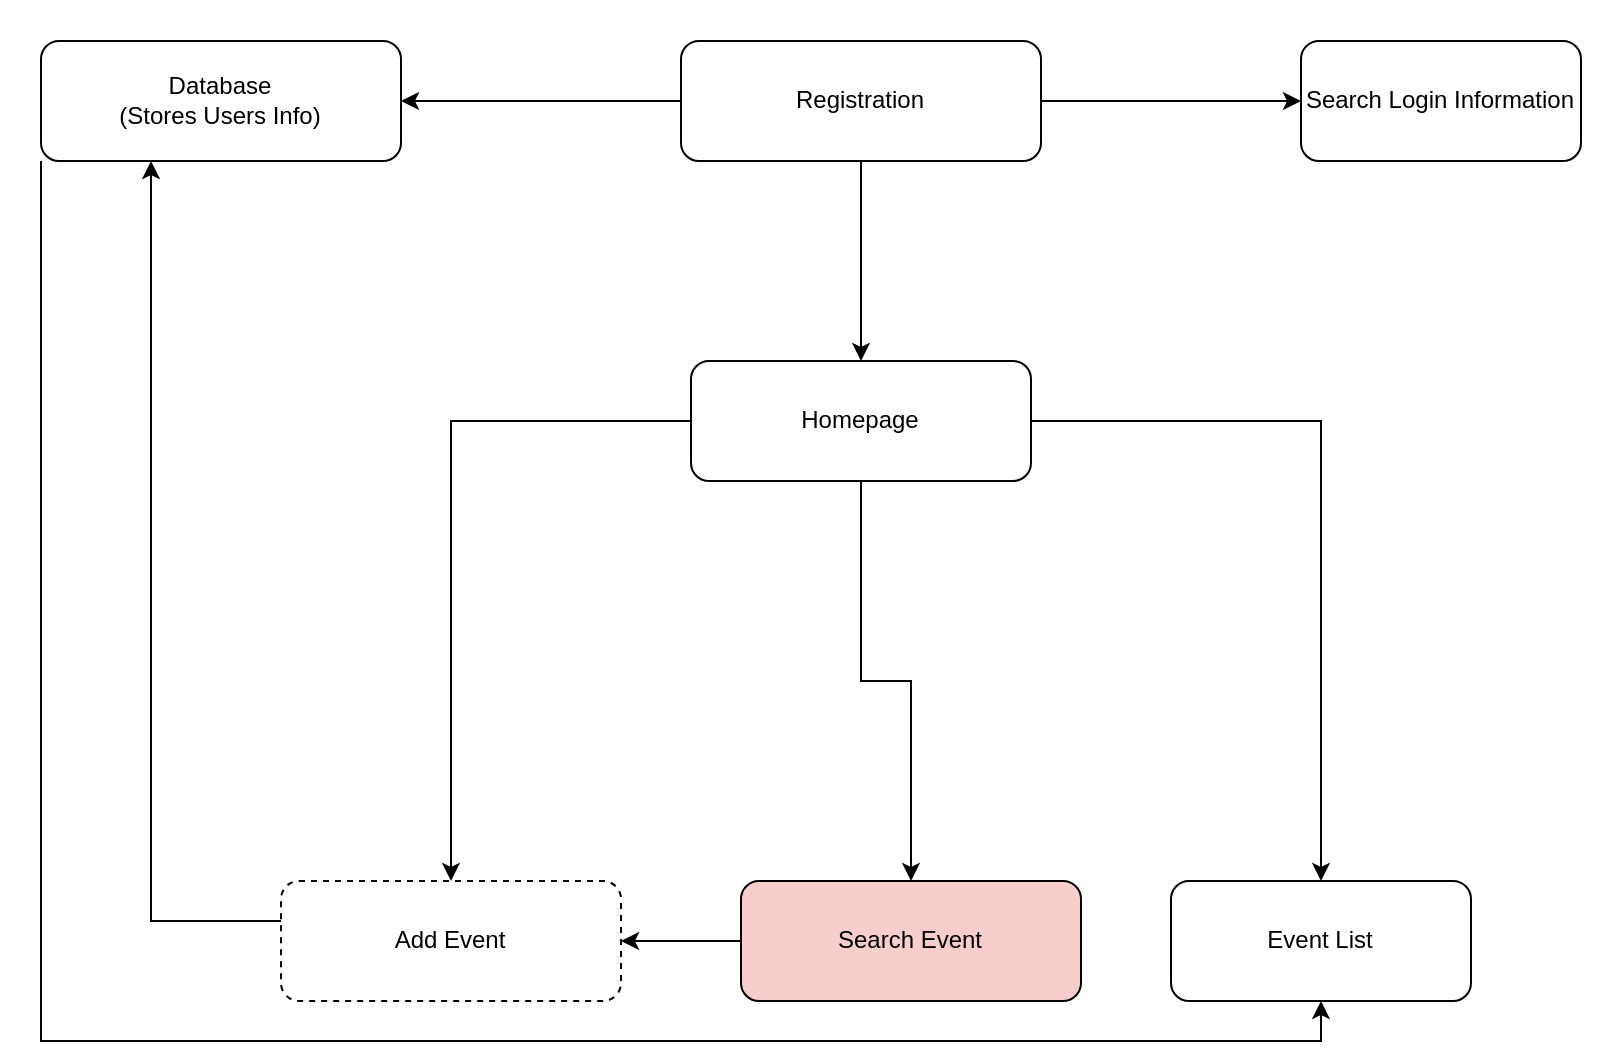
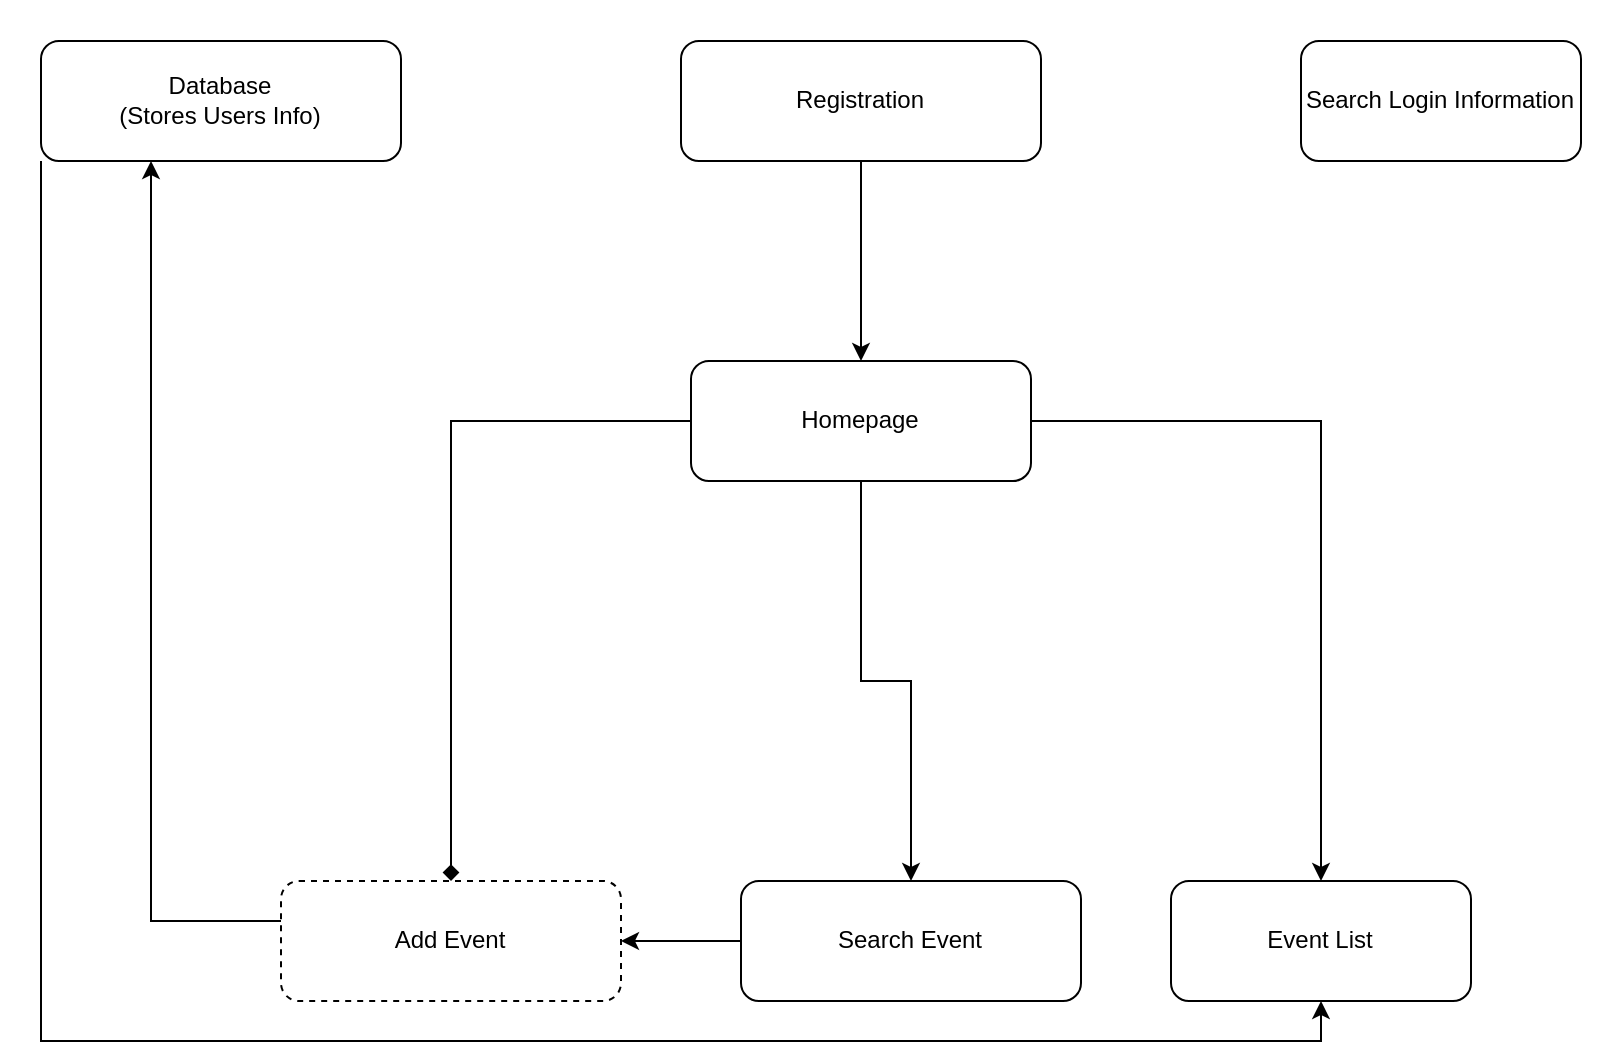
- <mxCell id="3" value="" style="edgeStyle=orthogonalEdgeStyle;rounded=0;orthogonalLoop=1;jettySize=auto;html=1;" edge="1" parent="1" source="5" target="12"><mxGeometry relative="1" as="geometry" /></mxCell>
- <mxCell id="4" value="" style="edgeStyle=orthogonalEdgeStyle;rounded=0;orthogonalLoop=1;jettySize=auto;html=1;" edge="1" parent="1" source="5" target="13"><mxGeometry relative="1" as="geometry" /></mxCell>
- <mxCell id="6" value="" style="edgeStyle=orthogonalEdgeStyle;rounded=0;orthogonalLoop=1;jettySize=auto;html=1;" edge="1" parent="1" source="9" target="10"><mxGeometry relative="1" as="geometry" /></mxCell>
+ <mxCell id="6" value="" style="edgeStyle=orthogonalEdgeStyle;rounded=0;orthogonalLoop=1;jettySize=auto;html=1;endArrow=diamond;" edge="1" parent="1" source="9" target="10"><mxGeometry relative="1" as="geometry" /></mxCell>
- <mxCell id="16" value="Search Event" style="whiteSpace=wrap;html=1;rounded=1;fillColor=#f8cecc;" vertex="1" parent="1"><mxGeometry x="370" y="440" width="170" height="60" as="geometry" /></mxCell>
+ <mxCell id="16" value="Search Event" style="whiteSpace=wrap;html=1;rounded=1;" vertex="1" parent="1"><mxGeometry x="370" y="440" width="170" height="60" as="geometry" /></mxCell>
